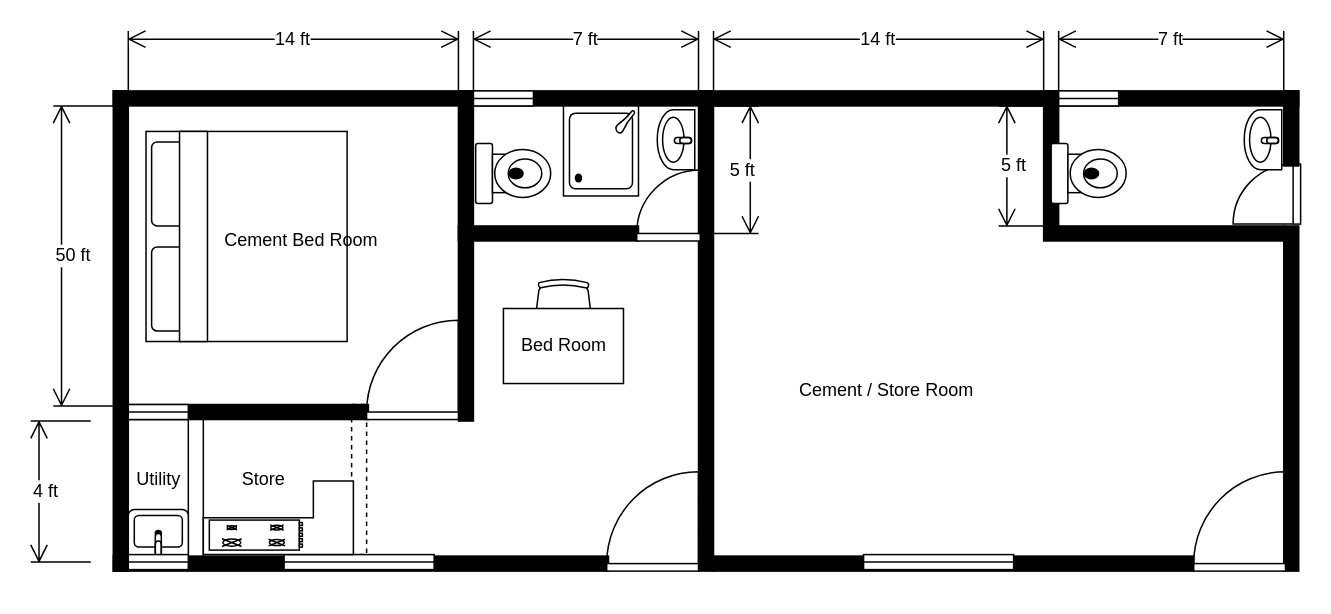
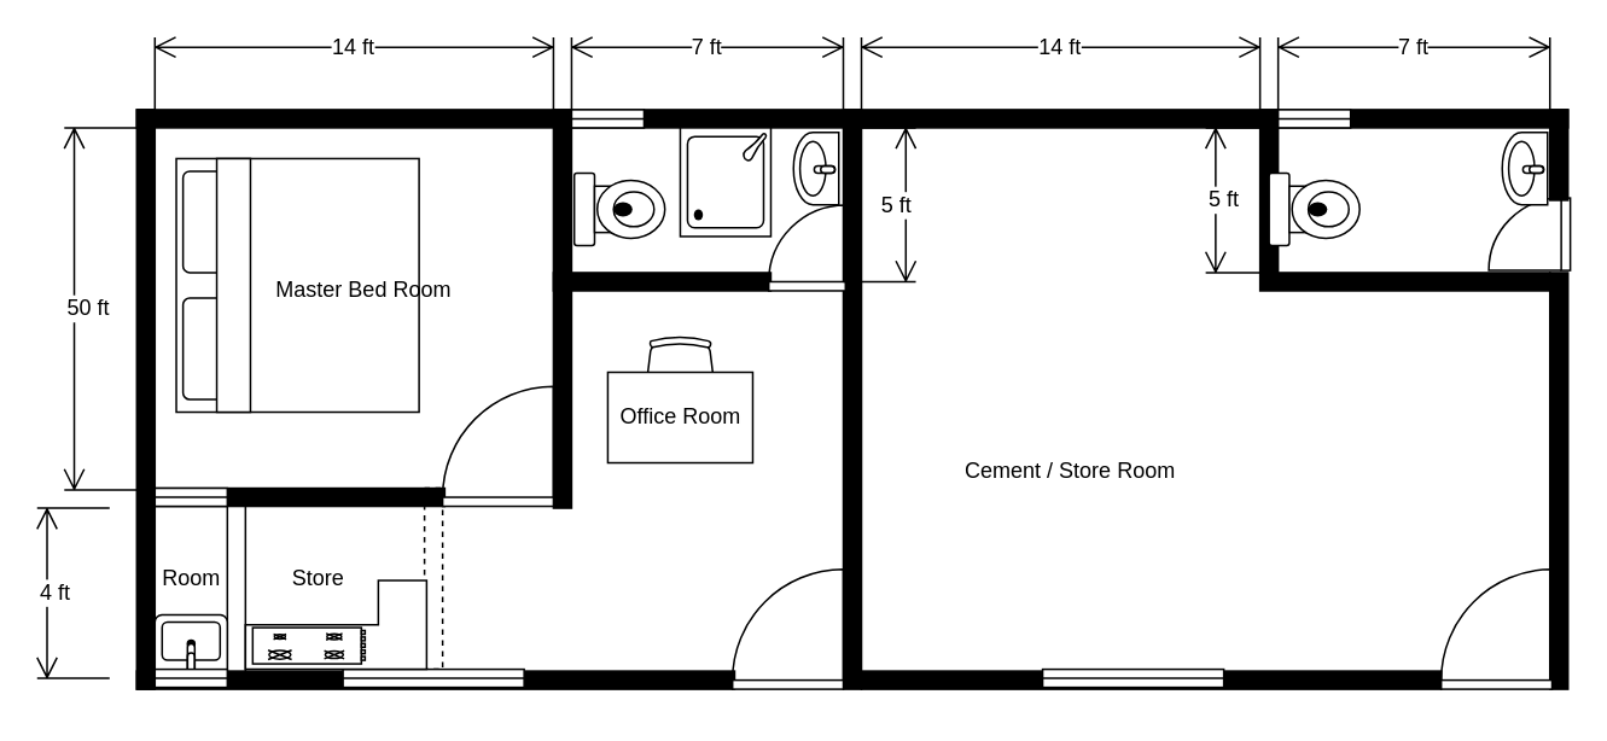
- <mxCell id="46" value="Cement Bed Room" style="text;html=1;resizable=0;autosize=1;align=center;verticalAlign=middle;points=[];fillColor=none;strokeColor=none;rounded=0;dashed=1;" vertex="1" parent="1"><mxGeometry x="145" y="150" width="110" height="20" as="geometry" /></mxCell>
+ <mxCell id="46" value="Master Bed Room" style="text;html=1;resizable=0;autosize=1;align=center;verticalAlign=middle;points=[];fillColor=none;strokeColor=none;rounded=0;dashed=1;" vertex="1" parent="1"><mxGeometry x="145" y="150" width="110" height="20" as="geometry" /></mxCell>
- <mxCell id="47" value="Bed Room" style="text;html=1;resizable=0;autosize=1;align=center;verticalAlign=middle;points=[];fillColor=none;strokeColor=none;rounded=0;dashed=1;" vertex="1" parent="1"><mxGeometry x="335" y="220" width="80" height="20" as="geometry" /></mxCell>
+ <mxCell id="47" value="Office Room" style="text;html=1;resizable=0;autosize=1;align=center;verticalAlign=middle;points=[];fillColor=none;strokeColor=none;rounded=0;dashed=1;" vertex="1" parent="1"><mxGeometry x="335" y="220" width="80" height="20" as="geometry" /></mxCell>
- <mxCell id="44" value="Utility" style="text;html=1;resizable=0;autosize=1;align=center;verticalAlign=middle;points=[];fillColor=none;strokeColor=none;rounded=0;" vertex="1" parent="1"><mxGeometry x="85" y="309" width="40" height="20" as="geometry" /></mxCell>
+ <mxCell id="44" value="Room" style="text;html=1;resizable=0;autosize=1;align=center;verticalAlign=middle;points=[];fillColor=none;strokeColor=none;rounded=0;" vertex="1" parent="1"><mxGeometry x="85" y="309" width="40" height="20" as="geometry" /></mxCell>
